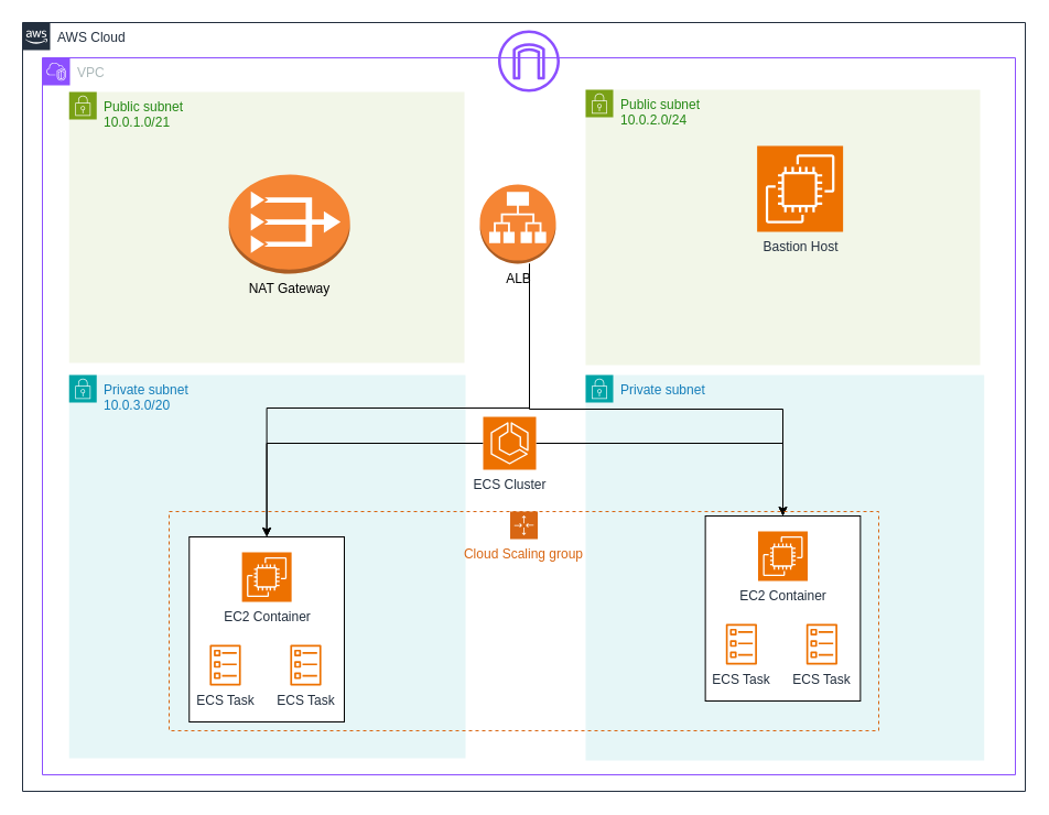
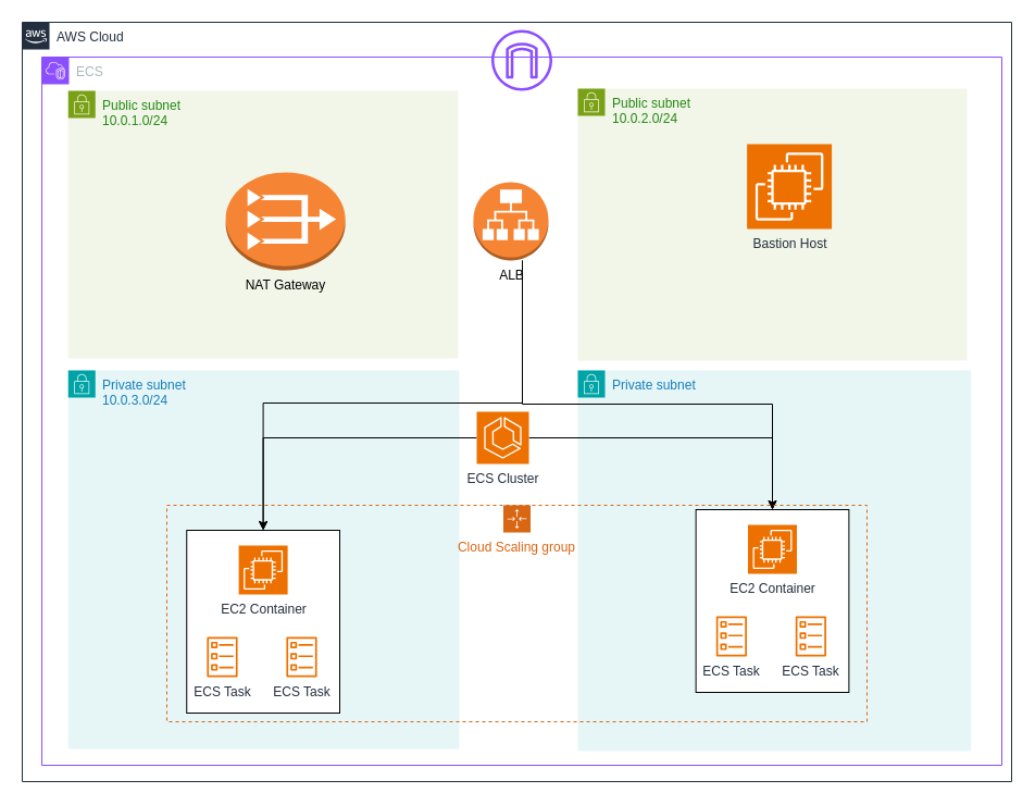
- <mxCell id="3" value="VPC" style="points=[[0,0],[0.25,0],[0.5,0],[0.75,0],[1,0],[1,0.25],[1,0.5],[1,0.75],[1,1],[0.75,1],[0.5,1],[0.25,1],[0,1],[0,0.75],[0,0.5],[0,0.25]];outlineConnect=0;gradientColor=none;html=1;whiteSpace=wrap;fontSize=12;fontStyle=0;container=1;pointerEvents=0;collapsible=0;recursiveResize=0;shape=mxgraph.aws4.group;grIcon=mxgraph.aws4.group_vpc2;strokeColor=#8C4FFF;fillColor=none;verticalAlign=top;align=left;spacingLeft=30;fontColor=#AAB7B8;dashed=0;" parent="1" vertex="1"><mxGeometry x="38" y="52" width="883" height="651" as="geometry" /></mxCell>
+ <mxCell id="3" value="ECS" style="points=[[0,0],[0.25,0],[0.5,0],[0.75,0],[1,0],[1,0.25],[1,0.5],[1,0.75],[1,1],[0.75,1],[0.5,1],[0.25,1],[0,1],[0,0.75],[0,0.5],[0,0.25]];outlineConnect=0;gradientColor=none;html=1;whiteSpace=wrap;fontSize=12;fontStyle=0;container=1;pointerEvents=0;collapsible=0;recursiveResize=0;shape=mxgraph.aws4.group;grIcon=mxgraph.aws4.group_vpc2;strokeColor=#8C4FFF;fillColor=none;verticalAlign=top;align=left;spacingLeft=30;fontColor=#AAB7B8;dashed=0;" parent="1" vertex="1"><mxGeometry x="38" y="52" width="883" height="651" as="geometry" /></mxCell>
- <mxCell id="10" value="Public subnet&lt;div&gt;10.0.1.0/21&lt;/div&gt;" style="points=[[0,0],[0.25,0],[0.5,0],[0.75,0],[1,0],[1,0.25],[1,0.5],[1,0.75],[1,1],[0.75,1],[0.5,1],[0.25,1],[0,1],[0,0.75],[0,0.5],[0,0.25]];outlineConnect=0;gradientColor=none;html=1;whiteSpace=wrap;fontSize=12;fontStyle=0;container=1;pointerEvents=0;collapsible=0;recursiveResize=0;shape=mxgraph.aws4.group;grIcon=mxgraph.aws4.group_security_group;grStroke=0;strokeColor=#7AA116;fillColor=#F2F6E8;verticalAlign=top;align=left;spacingLeft=30;fontColor=#248814;dashed=0;" parent="3" vertex="1"><mxGeometry x="24.25" y="31" width="358.75" height="246" as="geometry" /></mxCell>
+ <mxCell id="10" value="Public subnet&lt;div&gt;10.0.1.0/24&lt;/div&gt;" style="points=[[0,0],[0.25,0],[0.5,0],[0.75,0],[1,0],[1,0.25],[1,0.5],[1,0.75],[1,1],[0.75,1],[0.5,1],[0.25,1],[0,1],[0,0.75],[0,0.5],[0,0.25]];outlineConnect=0;gradientColor=none;html=1;whiteSpace=wrap;fontSize=12;fontStyle=0;container=1;pointerEvents=0;collapsible=0;recursiveResize=0;shape=mxgraph.aws4.group;grIcon=mxgraph.aws4.group_security_group;grStroke=0;strokeColor=#7AA116;fillColor=#F2F6E8;verticalAlign=top;align=left;spacingLeft=30;fontColor=#248814;dashed=0;" parent="3" vertex="1"><mxGeometry x="24.25" y="31" width="358.75" height="246" as="geometry" /></mxCell>
- <mxCell id="14" value="Private subnet&lt;div&gt;10.0.3.0/20&lt;/div&gt;" style="points=[[0,0],[0.25,0],[0.5,0],[0.75,0],[1,0],[1,0.25],[1,0.5],[1,0.75],[1,1],[0.75,1],[0.5,1],[0.25,1],[0,1],[0,0.75],[0,0.5],[0,0.25]];outlineConnect=0;gradientColor=none;html=1;whiteSpace=wrap;fontSize=12;fontStyle=0;container=1;pointerEvents=0;collapsible=0;recursiveResize=0;shape=mxgraph.aws4.group;grIcon=mxgraph.aws4.group_security_group;grStroke=0;strokeColor=#00A4A6;fillColor=#E6F6F7;verticalAlign=top;align=left;spacingLeft=30;fontColor=#147EBA;dashed=0;" parent="3" vertex="1"><mxGeometry x="24.25" y="288" width="359.75" height="348" as="geometry" /></mxCell>
+ <mxCell id="14" value="Private subnet&lt;div&gt;10.0.3.0/24&lt;/div&gt;" style="points=[[0,0],[0.25,0],[0.5,0],[0.75,0],[1,0],[1,0.25],[1,0.5],[1,0.75],[1,1],[0.75,1],[0.5,1],[0.25,1],[0,1],[0,0.75],[0,0.5],[0,0.25]];outlineConnect=0;gradientColor=none;html=1;whiteSpace=wrap;fontSize=12;fontStyle=0;container=1;pointerEvents=0;collapsible=0;recursiveResize=0;shape=mxgraph.aws4.group;grIcon=mxgraph.aws4.group_security_group;grStroke=0;strokeColor=#00A4A6;fillColor=#E6F6F7;verticalAlign=top;align=left;spacingLeft=30;fontColor=#147EBA;dashed=0;" parent="3" vertex="1"><mxGeometry x="24.25" y="288" width="359.75" height="348" as="geometry" /></mxCell>
